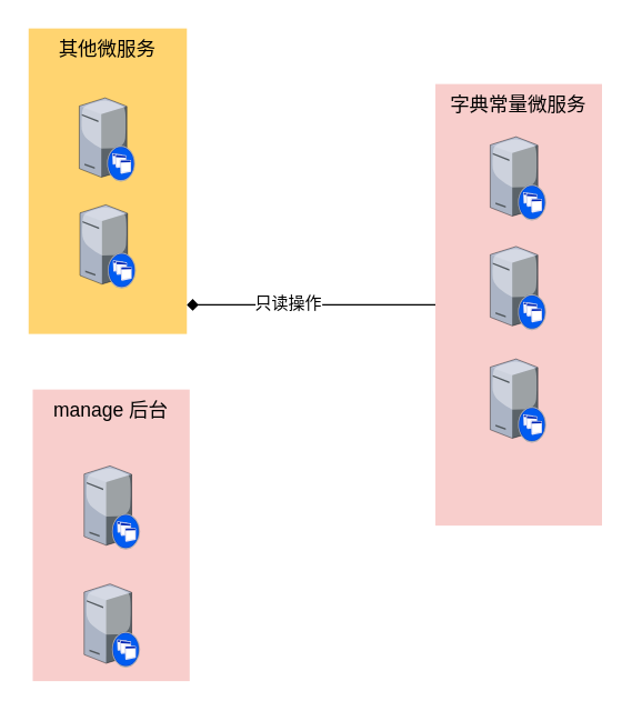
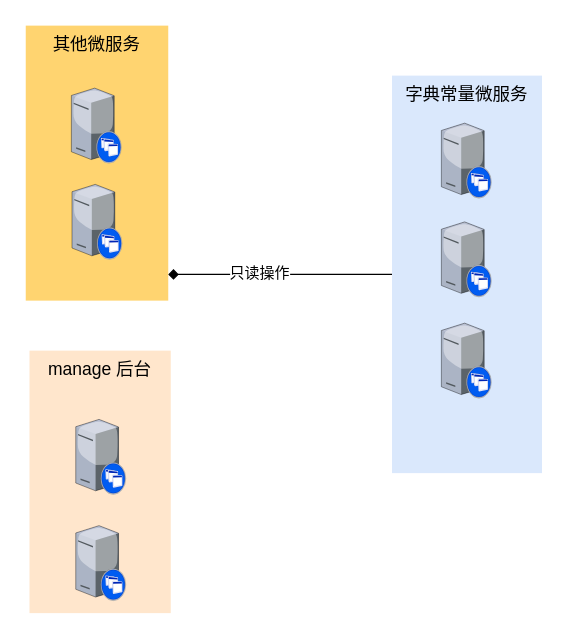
- <mxCell id="3" value="&lt;span style=&quot;white-space: normal&quot;&gt;字典常量微服务&lt;/span&gt;" style="whiteSpace=wrap;html=1;fillColor=#f8cecc;fontSize=14;strokeColor=none;verticalAlign=top;" parent="1" vertex="1"><mxGeometry x="313" y="60" width="120" height="318" as="geometry" /></mxCell>
+ <mxCell id="3" value="&lt;span style=&quot;white-space: normal&quot;&gt;字典常量微服务&lt;/span&gt;" style="whiteSpace=wrap;html=1;fillColor=#dae8fc;fontSize=14;strokeColor=none;verticalAlign=top;" parent="1" vertex="1"><mxGeometry x="313" y="60" width="120" height="318" as="geometry" /></mxCell>
- <mxCell id="2" value="manage 后台" style="whiteSpace=wrap;html=1;fillColor=#f8cecc;fontSize=14;strokeColor=none;verticalAlign=top;align=center;" parent="1" vertex="1"><mxGeometry x="23" y="280" width="113" height="210" as="geometry" /></mxCell>
+ <mxCell id="2" value="manage 后台" style="whiteSpace=wrap;html=1;fillColor=#ffe6cc;fontSize=14;strokeColor=none;verticalAlign=top;align=center;" parent="1" vertex="1"><mxGeometry x="23" y="280" width="113" height="210" as="geometry" /></mxCell>
